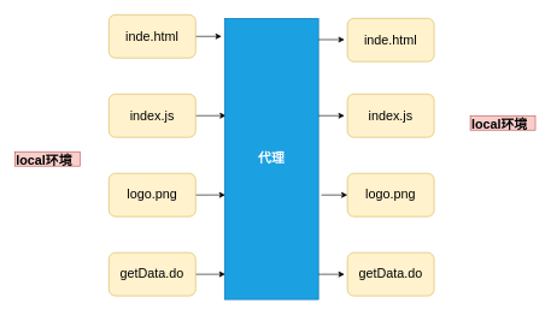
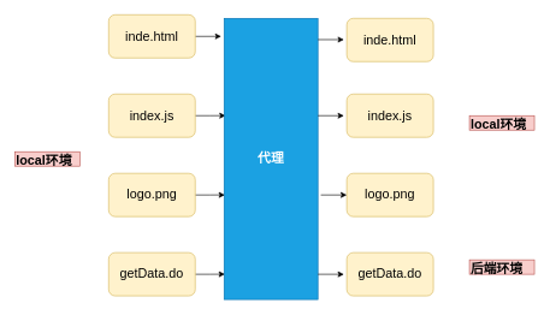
+ <mxCell id="21" value="&lt;font style=&quot;font-size: 18px&quot;&gt;后端环境&lt;/font&gt;" style="text;html=1;resizable=0;points=[];autosize=1;align=left;verticalAlign=top;spacingTop=-4;fillColor=#f8cecc;strokeColor=#b85450;fontStyle=1" parent="1" vertex="1"><mxGeometry x="650" y="360" width="90" height="20" as="geometry" /></mxCell>
